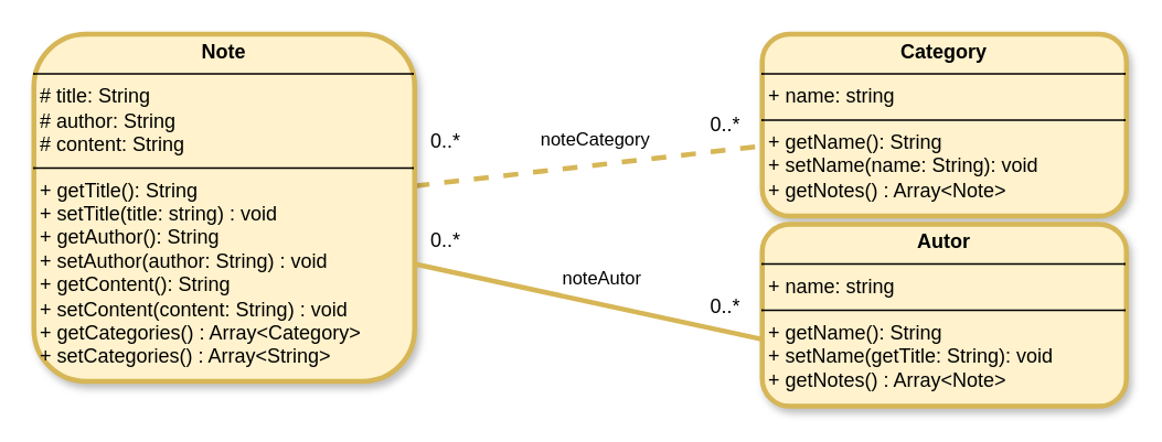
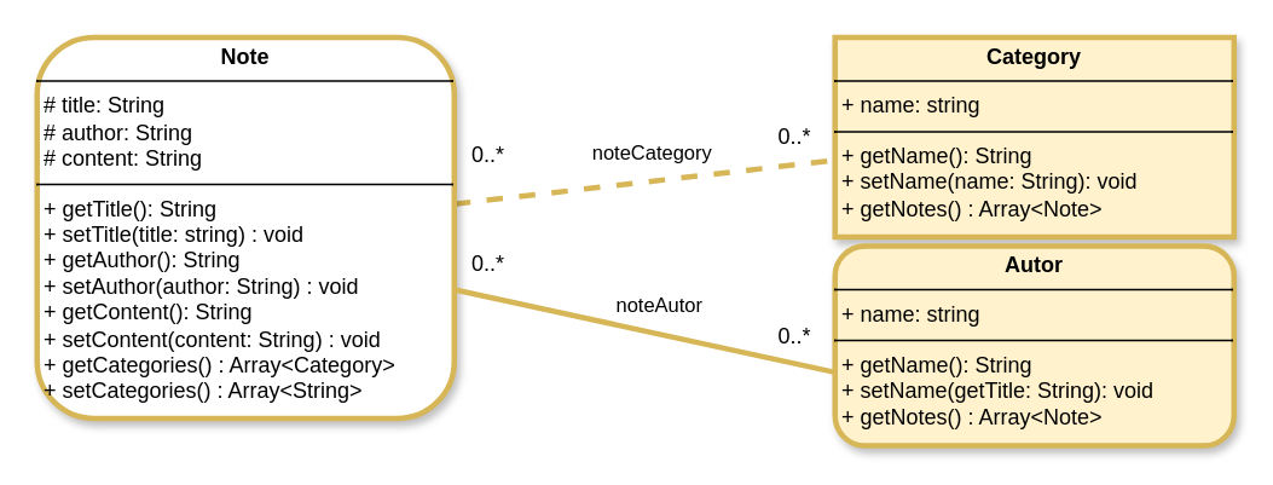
- <mxCell id="4" value="&lt;p style=&quot;margin:0px;margin-top:4px;text-align:center;&quot;&gt;&lt;b&gt;Category&lt;/b&gt;&lt;/p&gt;&lt;hr size=&quot;1&quot; style=&quot;border-style:solid;&quot;&gt;&lt;p style=&quot;margin:0px;margin-left:4px;&quot;&gt;+ name: string&lt;/p&gt;&lt;hr size=&quot;1&quot; style=&quot;border-style:solid;&quot;&gt;&lt;p style=&quot;margin:0px;margin-left:4px;&quot;&gt;+ getName(): String&lt;/p&gt;&lt;p style=&quot;margin:0px;margin-left:4px;&quot;&gt;+ setName(name: String): void&lt;/p&gt;&lt;p style=&quot;margin:0px;margin-left:4px;&quot;&gt;+ getNotes() : Array&amp;lt;Note&amp;gt;&lt;/p&gt;" style="verticalAlign=top;align=left;overflow=fill;html=1;whiteSpace=wrap;fillColor=#fff2cc;strokeColor=#d6b656;rounded=1;shadow=1;strokeWidth=3;" parent="1" vertex="1"><mxGeometry x="460" y="20" width="220" height="110" as="geometry" /></mxCell>
+ <mxCell id="4" value="&lt;p style=&quot;margin:0px;margin-top:4px;text-align:center;&quot;&gt;&lt;b&gt;Category&lt;/b&gt;&lt;/p&gt;&lt;hr size=&quot;1&quot; style=&quot;border-style:solid;&quot;&gt;&lt;p style=&quot;margin:0px;margin-left:4px;&quot;&gt;+ name: string&lt;/p&gt;&lt;hr size=&quot;1&quot; style=&quot;border-style:solid;&quot;&gt;&lt;p style=&quot;margin:0px;margin-left:4px;&quot;&gt;+ getName(): String&lt;/p&gt;&lt;p style=&quot;margin:0px;margin-left:4px;&quot;&gt;+ setName(name: String): void&lt;/p&gt;&lt;p style=&quot;margin:0px;margin-left:4px;&quot;&gt;+ getNotes() : Array&amp;lt;Note&amp;gt;&lt;/p&gt;" style="verticalAlign=top;align=left;overflow=fill;html=1;whiteSpace=wrap;fillColor=#fff2cc;strokeColor=#d6b656;shadow=1;strokeWidth=3;rounded=0;" parent="1" vertex="1"><mxGeometry x="460" y="20" width="220" height="110" as="geometry" /></mxCell>
- <mxCell id="3" value="&lt;p style=&quot;margin:0px;margin-top:4px;text-align:center;&quot;&gt;&lt;b&gt;Note&lt;/b&gt;&lt;/p&gt;&lt;hr size=&quot;1&quot; style=&quot;border-style:solid;&quot;&gt;&lt;p style=&quot;margin:0px;margin-left:4px;&quot;&gt;# title: String&lt;/p&gt;&lt;p style=&quot;margin:0px;margin-left:4px;&quot;&gt;# author:&amp;nbsp;&lt;span style=&quot;background-color: initial;&quot;&gt;String&lt;/span&gt;&lt;/p&gt;&lt;p style=&quot;margin:0px;margin-left:4px;&quot;&gt;# content:&amp;nbsp;&lt;span style=&quot;background-color: initial;&quot;&gt;String&lt;/span&gt;&lt;/p&gt;&lt;hr size=&quot;1&quot; style=&quot;border-style:solid;&quot;&gt;&lt;p style=&quot;margin:0px;margin-left:4px;&quot;&gt;+ getTitle():&amp;nbsp;&lt;span style=&quot;background-color: initial;&quot;&gt;String&lt;/span&gt;&lt;/p&gt;&lt;p style=&quot;margin:0px;margin-left:4px;&quot;&gt;+ setTitle(title: string) : void&lt;/p&gt;&lt;p style=&quot;margin: 0px 0px 0px 4px;&quot;&gt;+ getAuthor():&amp;nbsp;&lt;span style=&quot;background-color: initial;&quot;&gt;String&lt;/span&gt;&lt;/p&gt;&lt;p style=&quot;margin: 0px 0px 0px 4px;&quot;&gt;+ setAuthor(author: String) : void&lt;/p&gt;&lt;p style=&quot;margin: 0px 0px 0px 4px;&quot;&gt;+ getContent():&amp;nbsp;&lt;span style=&quot;background-color: initial;&quot;&gt;String&lt;/span&gt;&lt;/p&gt;&lt;p style=&quot;margin: 0px 0px 0px 4px;&quot;&gt;+ setContent(content: String) : void&lt;/p&gt;&lt;p style=&quot;margin: 0px 0px 0px 4px;&quot;&gt;+ getCategories() : Array&amp;lt;Category&amp;gt;&lt;/p&gt;&lt;p style=&quot;margin: 0px 0px 0px 4px;&quot;&gt;+ setCategories() : Array&amp;lt;String&amp;gt;&lt;/p&gt;" style="verticalAlign=top;align=left;overflow=fill;html=1;whiteSpace=wrap;fillColor=#fff2cc;strokeColor=#d6b656;rounded=1;glass=0;shadow=1;strokeWidth=3;" parent="1" vertex="1"><mxGeometry x="20" y="20" width="230" height="210" as="geometry" /></mxCell>
+ <mxCell id="3" value="&lt;p style=&quot;margin:0px;margin-top:4px;text-align:center;&quot;&gt;&lt;b&gt;Note&lt;/b&gt;&lt;/p&gt;&lt;hr size=&quot;1&quot; style=&quot;border-style:solid;&quot;&gt;&lt;p style=&quot;margin:0px;margin-left:4px;&quot;&gt;# title: String&lt;/p&gt;&lt;p style=&quot;margin:0px;margin-left:4px;&quot;&gt;# author:&amp;nbsp;&lt;span style=&quot;background-color: initial;&quot;&gt;String&lt;/span&gt;&lt;/p&gt;&lt;p style=&quot;margin:0px;margin-left:4px;&quot;&gt;# content:&amp;nbsp;&lt;span style=&quot;background-color: initial;&quot;&gt;String&lt;/span&gt;&lt;/p&gt;&lt;hr size=&quot;1&quot; style=&quot;border-style:solid;&quot;&gt;&lt;p style=&quot;margin:0px;margin-left:4px;&quot;&gt;+ getTitle():&amp;nbsp;&lt;span style=&quot;background-color: initial;&quot;&gt;String&lt;/span&gt;&lt;/p&gt;&lt;p style=&quot;margin:0px;margin-left:4px;&quot;&gt;+ setTitle(title: string) : void&lt;/p&gt;&lt;p style=&quot;margin: 0px 0px 0px 4px;&quot;&gt;+ getAuthor():&amp;nbsp;&lt;span style=&quot;background-color: initial;&quot;&gt;String&lt;/span&gt;&lt;/p&gt;&lt;p style=&quot;margin: 0px 0px 0px 4px;&quot;&gt;+ setAuthor(author: String) : void&lt;/p&gt;&lt;p style=&quot;margin: 0px 0px 0px 4px;&quot;&gt;+ getContent():&amp;nbsp;&lt;span style=&quot;background-color: initial;&quot;&gt;String&lt;/span&gt;&lt;/p&gt;&lt;p style=&quot;margin: 0px 0px 0px 4px;&quot;&gt;+ setContent(content: String) : void&lt;/p&gt;&lt;p style=&quot;margin: 0px 0px 0px 4px;&quot;&gt;+ getCategories() : Array&amp;lt;Category&amp;gt;&lt;/p&gt;&lt;p style=&quot;margin: 0px 0px 0px 4px;&quot;&gt;+ setCategories() : Array&amp;lt;String&amp;gt;&lt;/p&gt;" style="verticalAlign=top;align=left;overflow=fill;html=1;whiteSpace=wrap;fillColor=#ffffff;strokeColor=#d6b656;rounded=1;glass=0;shadow=1;strokeWidth=3;" parent="1" vertex="1"><mxGeometry x="20" y="20" width="230" height="210" as="geometry" /></mxCell>
